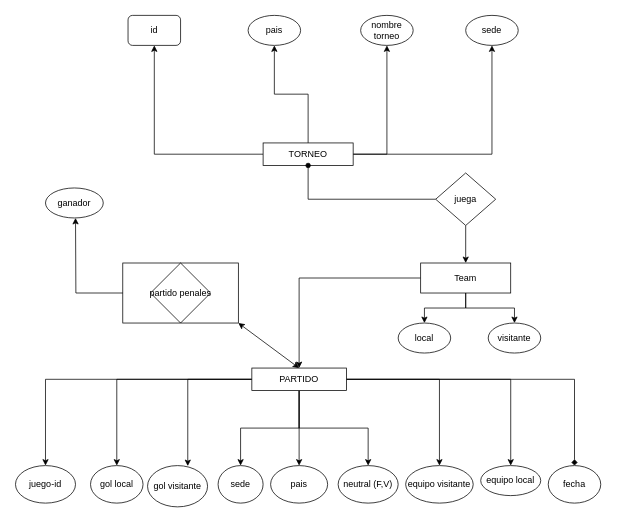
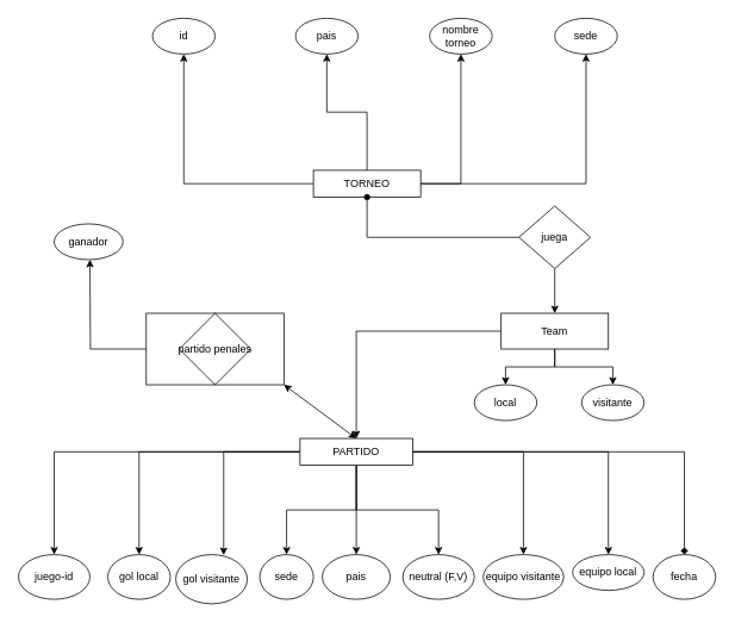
- <mxCell id="24" value="&lt;font style=&quot;vertical-align: inherit;&quot;&gt;&lt;font style=&quot;vertical-align: inherit;&quot;&gt;id&lt;/font&gt;&lt;/font&gt;" style="whiteSpace=wrap;html=1;rounded=1;" vertex="1" parent="1"><mxGeometry x="170" y="20" width="70" height="40" as="geometry" /></mxCell>
+ <mxCell id="24" value="&lt;font style=&quot;vertical-align: inherit;&quot;&gt;&lt;font style=&quot;vertical-align: inherit;&quot;&gt;id&lt;/font&gt;&lt;/font&gt;" style="ellipse;whiteSpace=wrap;html=1;" vertex="1" parent="1"><mxGeometry x="170" y="20" width="70" height="40" as="geometry" /></mxCell>
